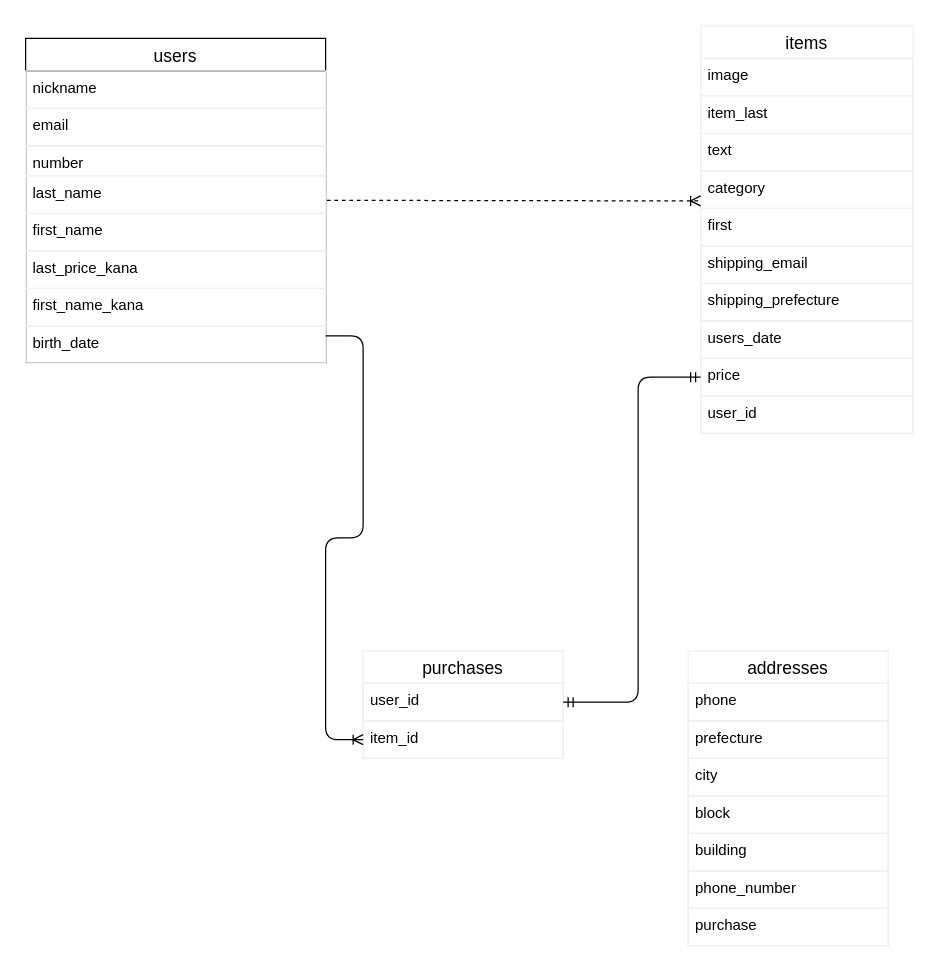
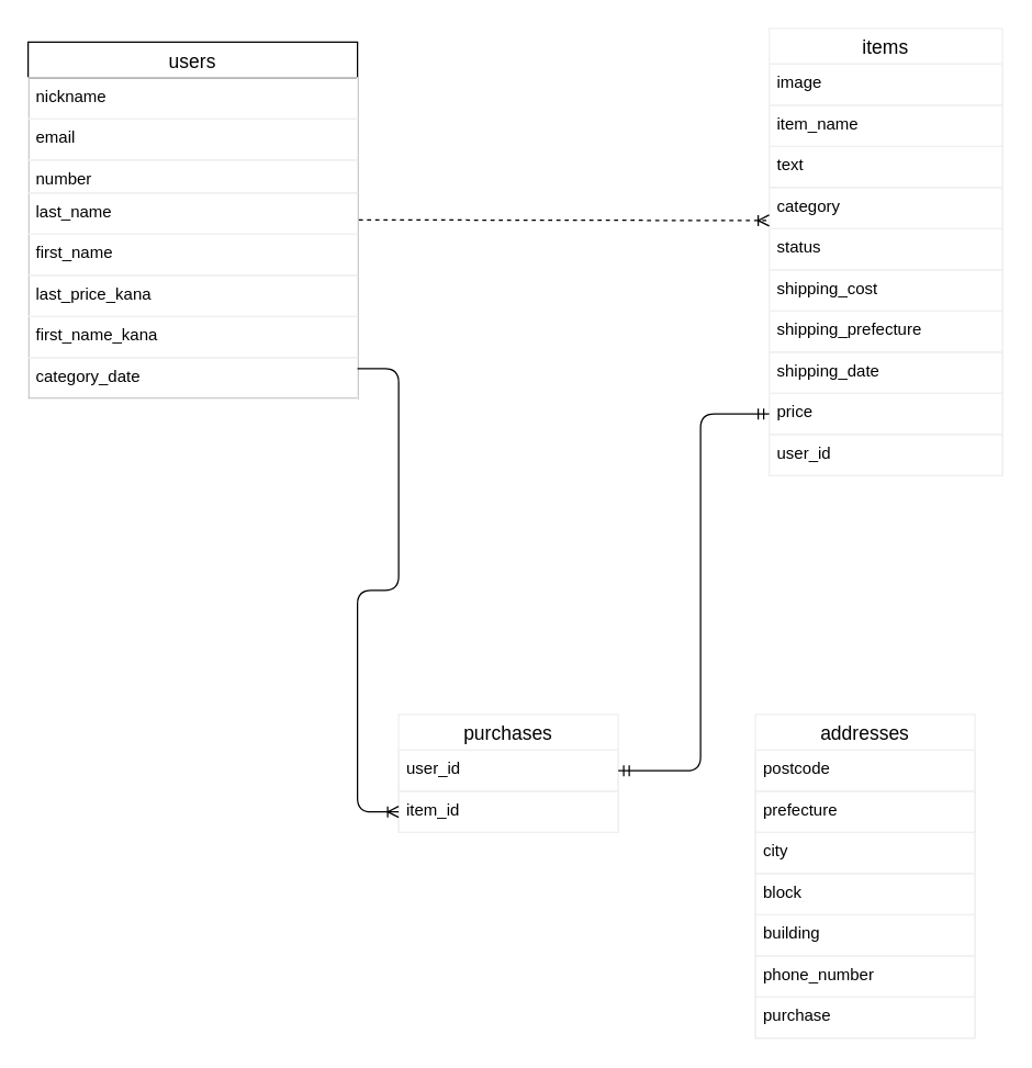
- <mxCell id="4" value="item_last" style="text;fillColor=none;spacingLeft=4;spacingRight=4;overflow=hidden;rotatable=0;points=[[0,0.5],[1,0.5]];portConstraint=eastwest;fontSize=12;strokeColor=#f0f0f0;" parent="2" vertex="1"><mxGeometry y="56" width="170" height="30" as="geometry" /></mxCell>
+ <mxCell id="4" value="item_name" style="text;fillColor=none;spacingLeft=4;spacingRight=4;overflow=hidden;rotatable=0;points=[[0,0.5],[1,0.5]];portConstraint=eastwest;fontSize=12;strokeColor=#f0f0f0;" parent="2" vertex="1"><mxGeometry y="56" width="170" height="30" as="geometry" /></mxCell>
- <mxCell id="7" value="first" style="text;fillColor=none;spacingLeft=4;spacingRight=4;overflow=hidden;rotatable=0;points=[[0,0.5],[1,0.5]];portConstraint=eastwest;fontSize=12;strokeColor=#f0f0f0;" parent="2" vertex="1"><mxGeometry y="146" width="170" height="30" as="geometry" /></mxCell>
+ <mxCell id="7" value="status" style="text;fillColor=none;spacingLeft=4;spacingRight=4;overflow=hidden;rotatable=0;points=[[0,0.5],[1,0.5]];portConstraint=eastwest;fontSize=12;strokeColor=#f0f0f0;" parent="2" vertex="1"><mxGeometry y="146" width="170" height="30" as="geometry" /></mxCell>
- <mxCell id="8" value="shipping_email" style="text;fillColor=none;spacingLeft=4;spacingRight=4;overflow=hidden;rotatable=0;points=[[0,0.5],[1,0.5]];portConstraint=eastwest;fontSize=12;strokeColor=#f0f0f0;" parent="2" vertex="1"><mxGeometry y="176" width="170" height="30" as="geometry" /></mxCell>
+ <mxCell id="8" value="shipping_cost" style="text;fillColor=none;spacingLeft=4;spacingRight=4;overflow=hidden;rotatable=0;points=[[0,0.5],[1,0.5]];portConstraint=eastwest;fontSize=12;strokeColor=#f0f0f0;" parent="2" vertex="1"><mxGeometry y="176" width="170" height="30" as="geometry" /></mxCell>
- <mxCell id="10" value="users_date" style="text;fillColor=none;spacingLeft=4;spacingRight=4;overflow=hidden;rotatable=0;points=[[0,0.5],[1,0.5]];portConstraint=eastwest;fontSize=12;strokeColor=#f0f0f0;" parent="2" vertex="1"><mxGeometry y="236" width="170" height="30" as="geometry" /></mxCell>
+ <mxCell id="10" value="shipping_date" style="text;fillColor=none;spacingLeft=4;spacingRight=4;overflow=hidden;rotatable=0;points=[[0,0.5],[1,0.5]];portConstraint=eastwest;fontSize=12;strokeColor=#f0f0f0;" parent="2" vertex="1"><mxGeometry y="236" width="170" height="30" as="geometry" /></mxCell>
- <mxCell id="32" value="birth_date&#10;" style="text;fillColor=none;spacingLeft=4;spacingRight=4;overflow=hidden;rotatable=0;points=[[0,0.5],[1,0.5]];portConstraint=eastwest;fontSize=12;strokeColor=#f0f0f0;" parent="24" vertex="1"><mxGeometry y="230" width="240" height="30" as="geometry" /></mxCell>
+ <mxCell id="32" value="category_date&#10;" style="text;fillColor=none;spacingLeft=4;spacingRight=4;overflow=hidden;rotatable=0;points=[[0,0.5],[1,0.5]];portConstraint=eastwest;fontSize=12;strokeColor=#f0f0f0;" parent="24" vertex="1"><mxGeometry y="230" width="240" height="30" as="geometry" /></mxCell>
- <mxCell id="17" value="phone" style="text;fillColor=none;spacingLeft=4;spacingRight=4;overflow=hidden;rotatable=0;points=[[0,0.5],[1,0.5]];portConstraint=eastwest;fontSize=12;strokeColor=#f0f0f0;" parent="16" vertex="1"><mxGeometry y="26" width="160" height="30" as="geometry" /></mxCell>
+ <mxCell id="17" value="postcode" style="text;fillColor=none;spacingLeft=4;spacingRight=4;overflow=hidden;rotatable=0;points=[[0,0.5],[1,0.5]];portConstraint=eastwest;fontSize=12;strokeColor=#f0f0f0;" parent="16" vertex="1"><mxGeometry y="26" width="160" height="30" as="geometry" /></mxCell>
